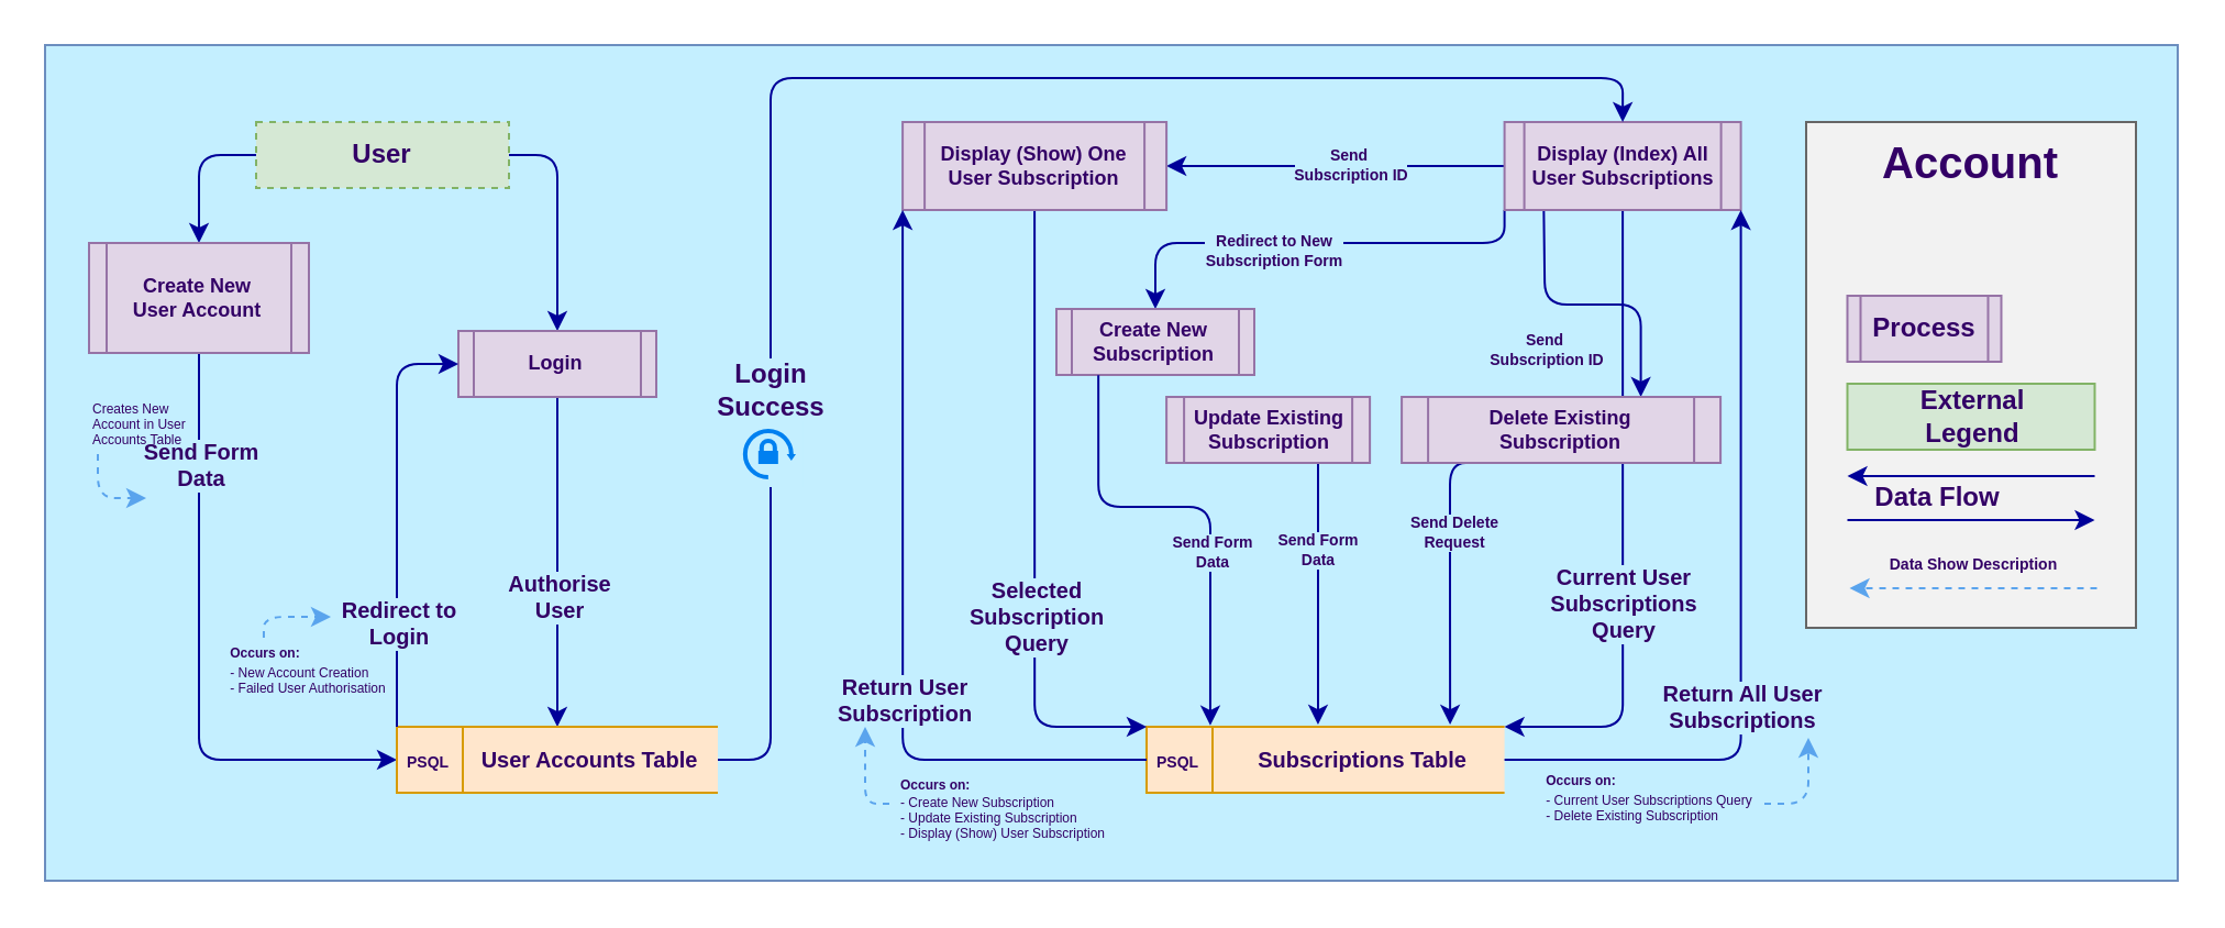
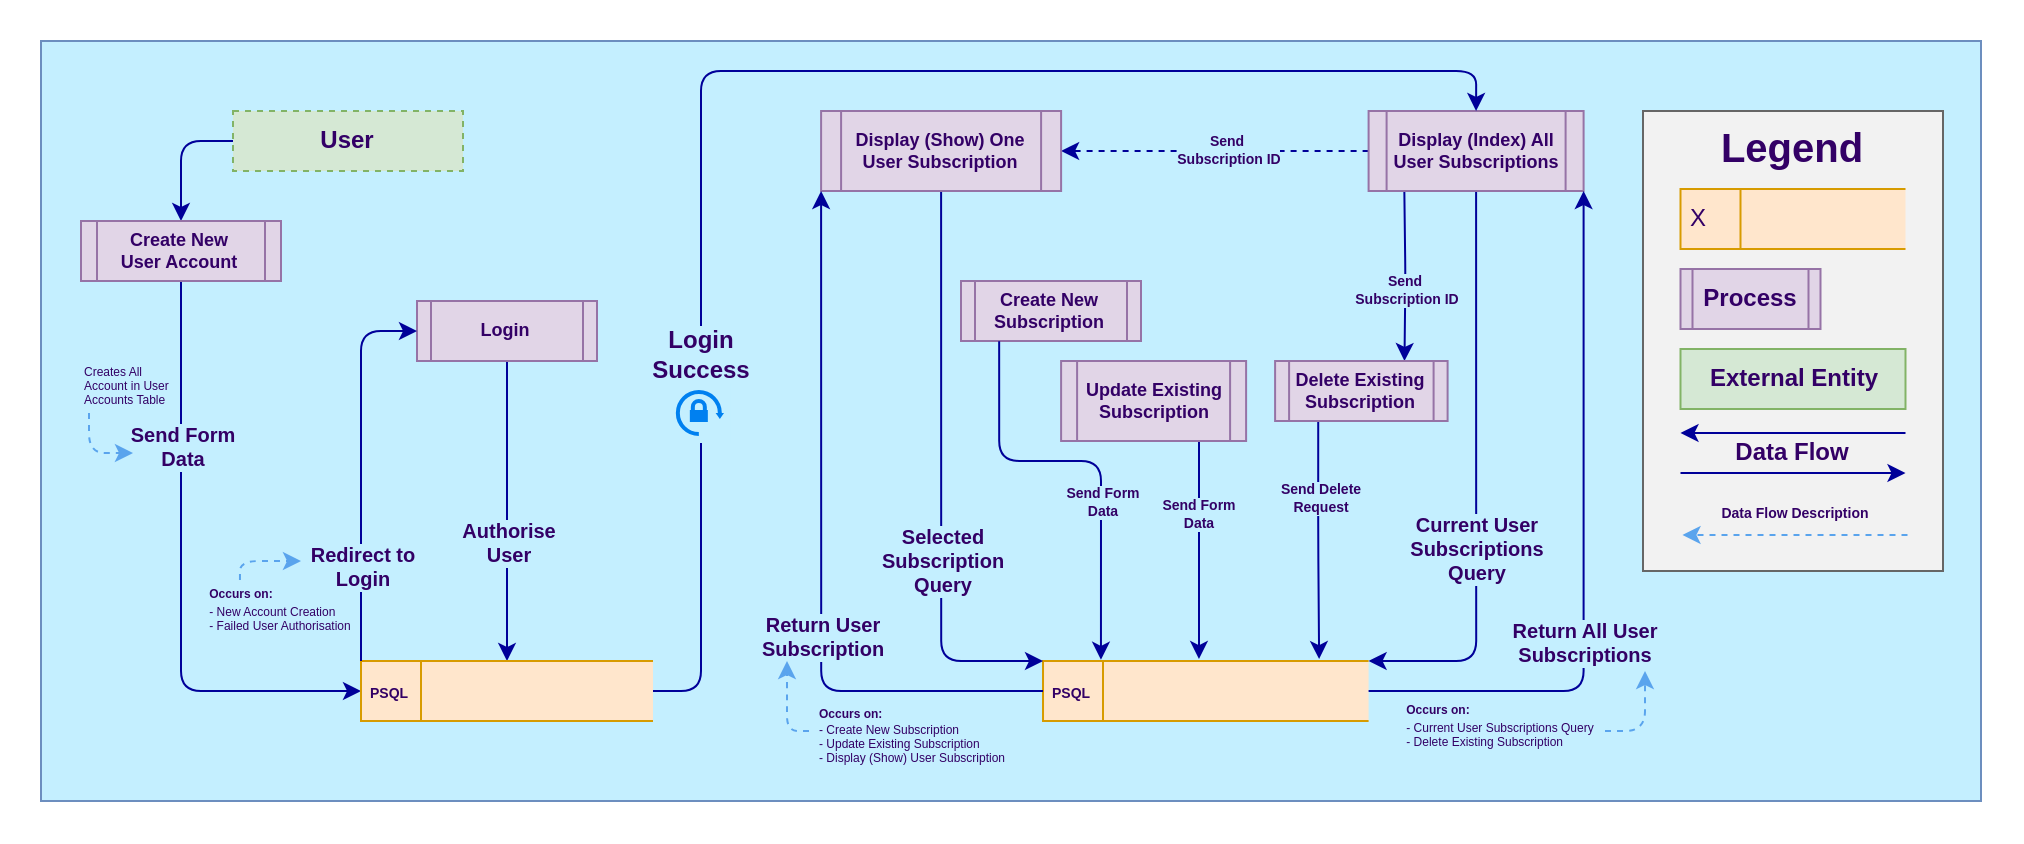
- <mxCell id="59" value="Account" style="text;html=1;strokeColor=none;fillColor=none;align=center;verticalAlign=middle;whiteSpace=wrap;rounded=0;dashed=1;fontSize=20;fontStyle=1;fontColor=#330066;" parent="1" vertex="1"><mxGeometry x="850" y="58" width="92" height="30" as="geometry" /></mxCell>
+ <mxCell id="59" value="Legend" style="text;html=1;strokeColor=none;fillColor=none;align=center;verticalAlign=middle;whiteSpace=wrap;rounded=0;dashed=1;fontSize=20;fontStyle=1;fontColor=#330066;" parent="1" vertex="1"><mxGeometry x="850" y="58" width="92" height="30" as="geometry" /></mxCell>
- <mxCell id="22" style="edgeStyle=orthogonalEdgeStyle;orthogonalLoop=1;jettySize=auto;html=1;exitX=0;exitY=0.5;exitDx=0;exitDy=0;entryX=1;entryY=0.5;entryDx=0;entryDy=0;startArrow=none;startFill=0;endArrow=classic;endFill=1;strokeColor=#000099;fontSize=10;fontColor=#330066;" parent="1" source="28" target="35" edge="1"><mxGeometry relative="1" as="geometry" /></mxCell>
+ <mxCell id="22" style="edgeStyle=orthogonalEdgeStyle;orthogonalLoop=1;jettySize=auto;html=1;exitX=0;exitY=0.5;exitDx=0;exitDy=0;entryX=1;entryY=0.5;entryDx=0;entryDy=0;startArrow=none;startFill=0;endArrow=classic;endFill=1;strokeColor=#000099;fontSize=10;fontColor=#330066;dashed=1;" parent="1" source="28" target="35" edge="1"><mxGeometry relative="1" as="geometry" /></mxCell>
- <mxCell id="3" style="edgeStyle=orthogonalEdgeStyle;rounded=1;orthogonalLoop=1;jettySize=auto;html=1;exitX=0;exitY=0.5;exitDx=0;exitDy=0;startArrow=none;startFill=0;endArrow=classic;endFill=1;strokeColor=#000099;fontSize=9;fontColor=#330066;entryX=0.5;entryY=0;entryDx=0;entryDy=0;" parent="1" source="5" target="8" edge="1"><mxGeometry relative="1" as="geometry"><Array as="points"><mxPoint x="253" y="70" /></Array></mxGeometry></mxCell>
+ <mxCell id="60" value="&lt;font color=&quot;#330066&quot;&gt;X&lt;/font&gt;" style="html=1;dashed=0;whitespace=wrap;shape=mxgraph.dfd.dataStoreID;align=left;spacingLeft=3;points=[[0,0],[0.5,0],[1,0],[0,0.5],[1,0.5],[0,1],[0.5,1],[1,1]];fillColor=#ffe6cc;strokeColor=#d79b00;" parent="1" vertex="1"><mxGeometry x="839.75" y="94" width="112.5" height="30" as="geometry" /></mxCell>
- <mxCell id="26" style="edgeStyle=orthogonalEdgeStyle;orthogonalLoop=1;jettySize=auto;html=1;exitX=0;exitY=1;exitDx=0;exitDy=0;entryX=0.5;entryY=0;entryDx=0;entryDy=0;startArrow=none;startFill=0;endArrow=classic;endFill=1;strokeColor=#000099;fontSize=10;fontColor=#330066;" parent="1" source="28" target="38" edge="1"><mxGeometry relative="1" as="geometry"><mxPoint x="594.112" y="140" as="targetPoint" /><Array as="points"><mxPoint x="684" y="110" /><mxPoint x="525" y="110" /></Array></mxGeometry></mxCell>
- <mxCell id="27" value="Redirect to New &lt;br&gt;Subscription Form" style="edgeLabel;html=1;align=center;verticalAlign=middle;resizable=0;points=[];fontSize=7;fontColor=#330066;labelBackgroundColor=#C4EFFF;fontStyle=1" parent="26" vertex="1" connectable="0"><mxGeometry x="0.177" y="3" relative="1" as="geometry"><mxPoint as="offset" /></mxGeometry></mxCell>
- <mxCell id="11" value="Create New&lt;br&gt;User Account" style="shape=process;whiteSpace=wrap;html=1;backgroundOutline=1;strokeColor=#9673a6;fillColor=#e1d5e7;fontSize=9;align=center;size=0.083;fontColor=#330066;fontStyle=1" parent="1" vertex="1"><mxGeometry x="40" y="110" width="100" height="50" as="geometry" /></mxCell>
+ <mxCell id="11" value="Create New&lt;br&gt;User Account" style="shape=process;whiteSpace=wrap;html=1;backgroundOutline=1;strokeColor=#9673a6;fillColor=#e1d5e7;fontSize=9;align=center;size=0.083;fontColor=#330066;fontStyle=1" parent="1" vertex="1"><mxGeometry x="40" y="110" width="100" height="30" as="geometry" /></mxCell>
- <mxCell id="62" value="External Legend" style="text;html=1;strokeColor=none;fillColor=none;align=center;verticalAlign=middle;whiteSpace=wrap;rounded=0;dashed=1;fontSize=12;fontStyle=1;fontColor=#330066;" parent="1" vertex="1"><mxGeometry x="852" y="174" width="90" height="30" as="geometry" /></mxCell>
+ <mxCell id="62" value="External Entity" style="text;html=1;strokeColor=none;fillColor=none;align=center;verticalAlign=middle;whiteSpace=wrap;rounded=0;dashed=1;fontSize=12;fontStyle=1;fontColor=#330066;" parent="1" vertex="1"><mxGeometry x="852" y="174" width="90" height="30" as="geometry" /></mxCell>
- <mxCell id="45" value="&lt;p style=&quot;line-height: 30%; font-size: 6px;&quot;&gt;&lt;/p&gt;&lt;div style=&quot;font-size: 6px;&quot;&gt;&lt;span style=&quot;font-size: 6px; font-weight: normal;&quot;&gt;Creates New Account&amp;nbsp;&lt;/span&gt;&lt;span style=&quot;font-size: 6px; font-weight: normal;&quot;&gt;in User Accounts Table&lt;/span&gt;&lt;/div&gt;&lt;p style=&quot;font-size: 6px;&quot;&gt;&lt;/p&gt;" style="text;html=1;strokeColor=none;fillColor=none;align=left;verticalAlign=middle;rounded=0;dashed=1;fontSize=6;fontStyle=1;fontColor=#330066;spacing=2;horizontal=1;whiteSpace=wrap;" parent="1" vertex="1"><mxGeometry x="40" y="175.52" width="45" height="34.48" as="geometry" /></mxCell>
+ <mxCell id="45" value="&lt;p style=&quot;line-height: 30%; font-size: 6px;&quot;&gt;&lt;/p&gt;&lt;div style=&quot;font-size: 6px;&quot;&gt;&lt;span style=&quot;font-size: 6px; font-weight: normal;&quot;&gt;Creates All Account&amp;nbsp;&lt;/span&gt;&lt;span style=&quot;font-size: 6px; font-weight: normal;&quot;&gt;in User Accounts Table&lt;/span&gt;&lt;/div&gt;&lt;p style=&quot;font-size: 6px;&quot;&gt;&lt;/p&gt;" style="text;html=1;strokeColor=none;fillColor=none;align=left;verticalAlign=middle;rounded=0;dashed=1;fontSize=6;fontStyle=1;fontColor=#330066;spacing=2;horizontal=1;whiteSpace=wrap;" parent="1" vertex="1"><mxGeometry x="40" y="175.52" width="45" height="34.48" as="geometry" /></mxCell>
- <mxCell id="41" value="Update Existing Subscription" style="shape=process;whiteSpace=wrap;html=1;backgroundOutline=1;strokeColor=#9673a6;fillColor=#e1d5e7;fontSize=9;align=center;size=0.083;fontColor=#330066;fontStyle=1" parent="1" vertex="1"><mxGeometry x="530.05" y="180" width="92.5" height="30" as="geometry" /></mxCell>
+ <mxCell id="41" value="Update Existing Subscription" style="shape=process;whiteSpace=wrap;html=1;backgroundOutline=1;strokeColor=#9673a6;fillColor=#e1d5e7;fontSize=9;align=center;size=0.083;fontColor=#330066;fontStyle=1" parent="1" vertex="1"><mxGeometry x="530.05" y="180" width="92.5" height="40" as="geometry" /></mxCell>
- <mxCell id="44" value="Delete Existing Subscription" style="shape=process;whiteSpace=wrap;html=1;backgroundOutline=1;strokeColor=#9673a6;fillColor=#e1d5e7;fontSize=9;align=center;size=0.083;fontColor=#330066;fontStyle=1" parent="1" vertex="1"><mxGeometry x="637.05" y="180" width="145" height="30" as="geometry" /></mxCell>
+ <mxCell id="44" value="Delete Existing Subscription" style="shape=process;whiteSpace=wrap;html=1;backgroundOutline=1;strokeColor=#9673a6;fillColor=#e1d5e7;fontSize=9;align=center;size=0.083;fontColor=#330066;fontStyle=1" parent="1" vertex="1"><mxGeometry x="637.05" y="180" width="86.25" height="30" as="geometry" /></mxCell>
- <mxCell id="65" value="Data Flow" style="text;html=1;strokeColor=none;fillColor=none;align=center;verticalAlign=middle;whiteSpace=wrap;rounded=0;dashed=1;fontSize=12;fontStyle=1;fontColor=#330066;" parent="1" vertex="1"><mxGeometry x="846" y="216" width="70" height="20" as="geometry" /></mxCell>
+ <mxCell id="65" value="Data Flow" style="text;html=1;strokeColor=none;fillColor=none;align=center;verticalAlign=middle;whiteSpace=wrap;rounded=0;dashed=1;fontSize=12;fontStyle=1;fontColor=#330066;" parent="1" vertex="1"><mxGeometry x="861" y="216" width="70" height="20" as="geometry" /></mxCell>
- <mxCell id="68" value="&lt;font style=&quot;font-size: 7px;&quot;&gt;Data Show Description&lt;/font&gt;" style="text;html=1;strokeColor=none;fillColor=none;align=center;verticalAlign=middle;whiteSpace=wrap;rounded=0;dashed=1;fontSize=7;fontStyle=1;fontColor=#330066;" vertex="1" parent="1"><mxGeometry x="851.5" y="247" width="91" height="20" as="geometry" /></mxCell>
+ <mxCell id="68" value="&lt;font style=&quot;font-size: 7px;&quot;&gt;Data Flow Description&lt;/font&gt;" style="text;html=1;strokeColor=none;fillColor=none;align=center;verticalAlign=middle;whiteSpace=wrap;rounded=0;dashed=1;fontSize=7;fontStyle=1;fontColor=#330066;" vertex="1" parent="1"><mxGeometry x="851.5" y="247" width="91" height="20" as="geometry" /></mxCell>
- <mxCell id="17" value="User Accounts Table" style="text;html=1;strokeColor=none;fillColor=none;align=center;verticalAlign=middle;whiteSpace=wrap;rounded=0;dashed=1;fontSize=10;fontStyle=1;fontColor=#330066;" parent="15" vertex="1"><mxGeometry x="33" y="5" width="109.65" height="20" as="geometry" /></mxCell>
- <mxCell id="14" value="Subscriptions Table" style="text;html=1;strokeColor=none;fillColor=none;align=center;verticalAlign=middle;whiteSpace=wrap;rounded=0;dashed=1;fontSize=10;fontStyle=1;fontColor=#330066;" parent="12" vertex="1"><mxGeometry x="63.017" y="5" width="112.79" height="20" as="geometry" /></mxCell>
